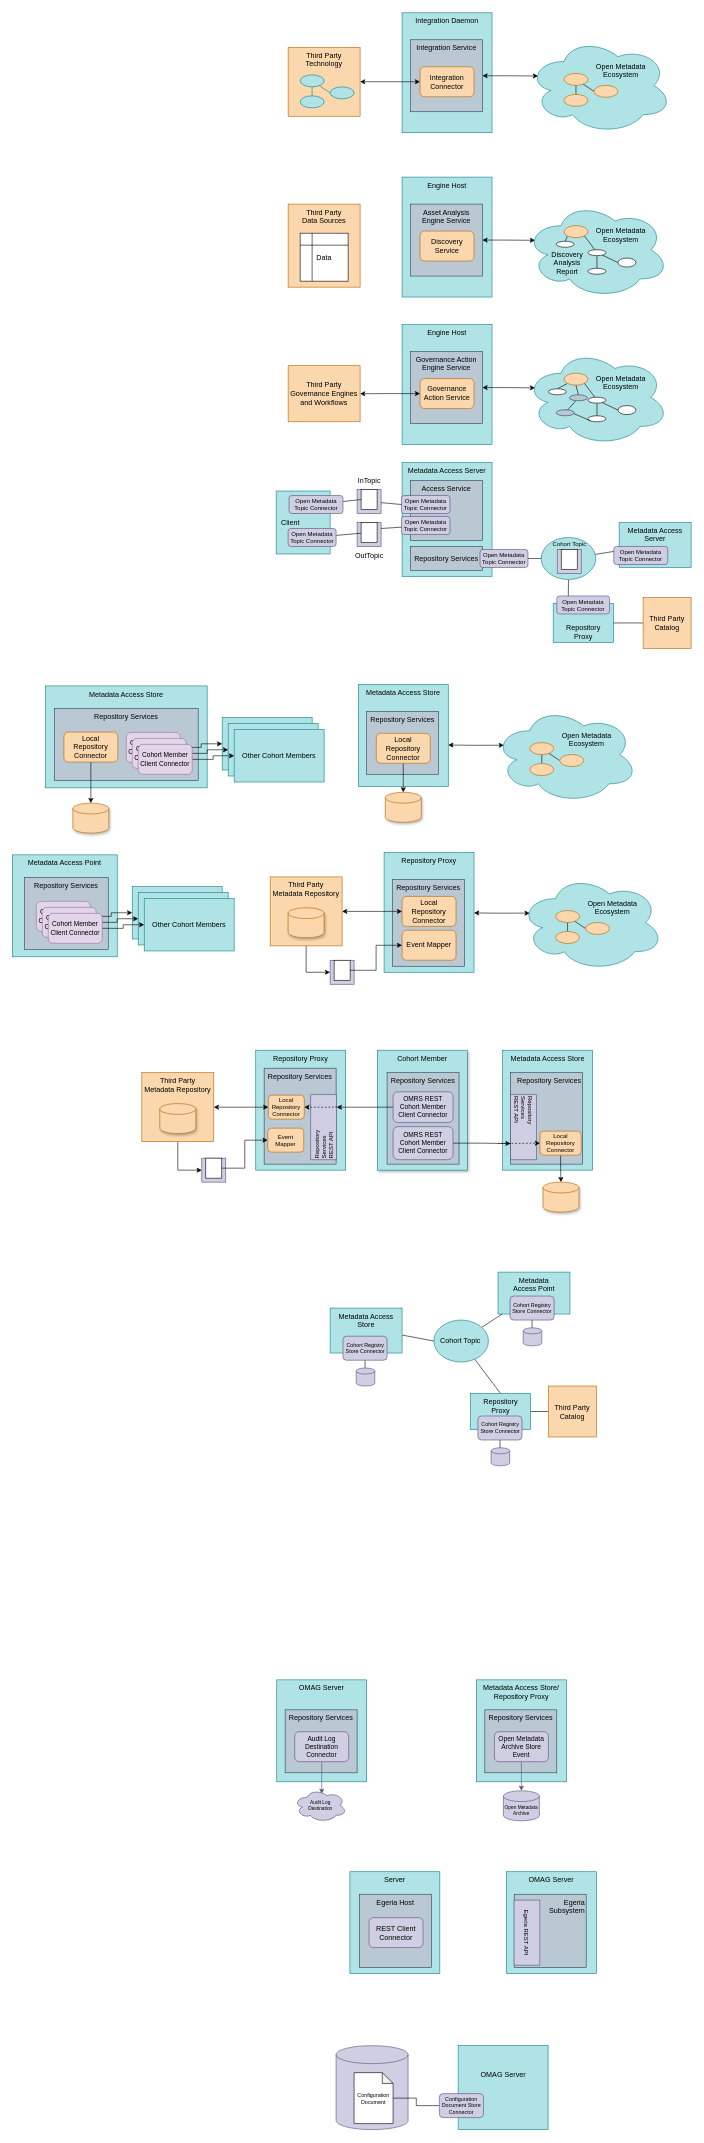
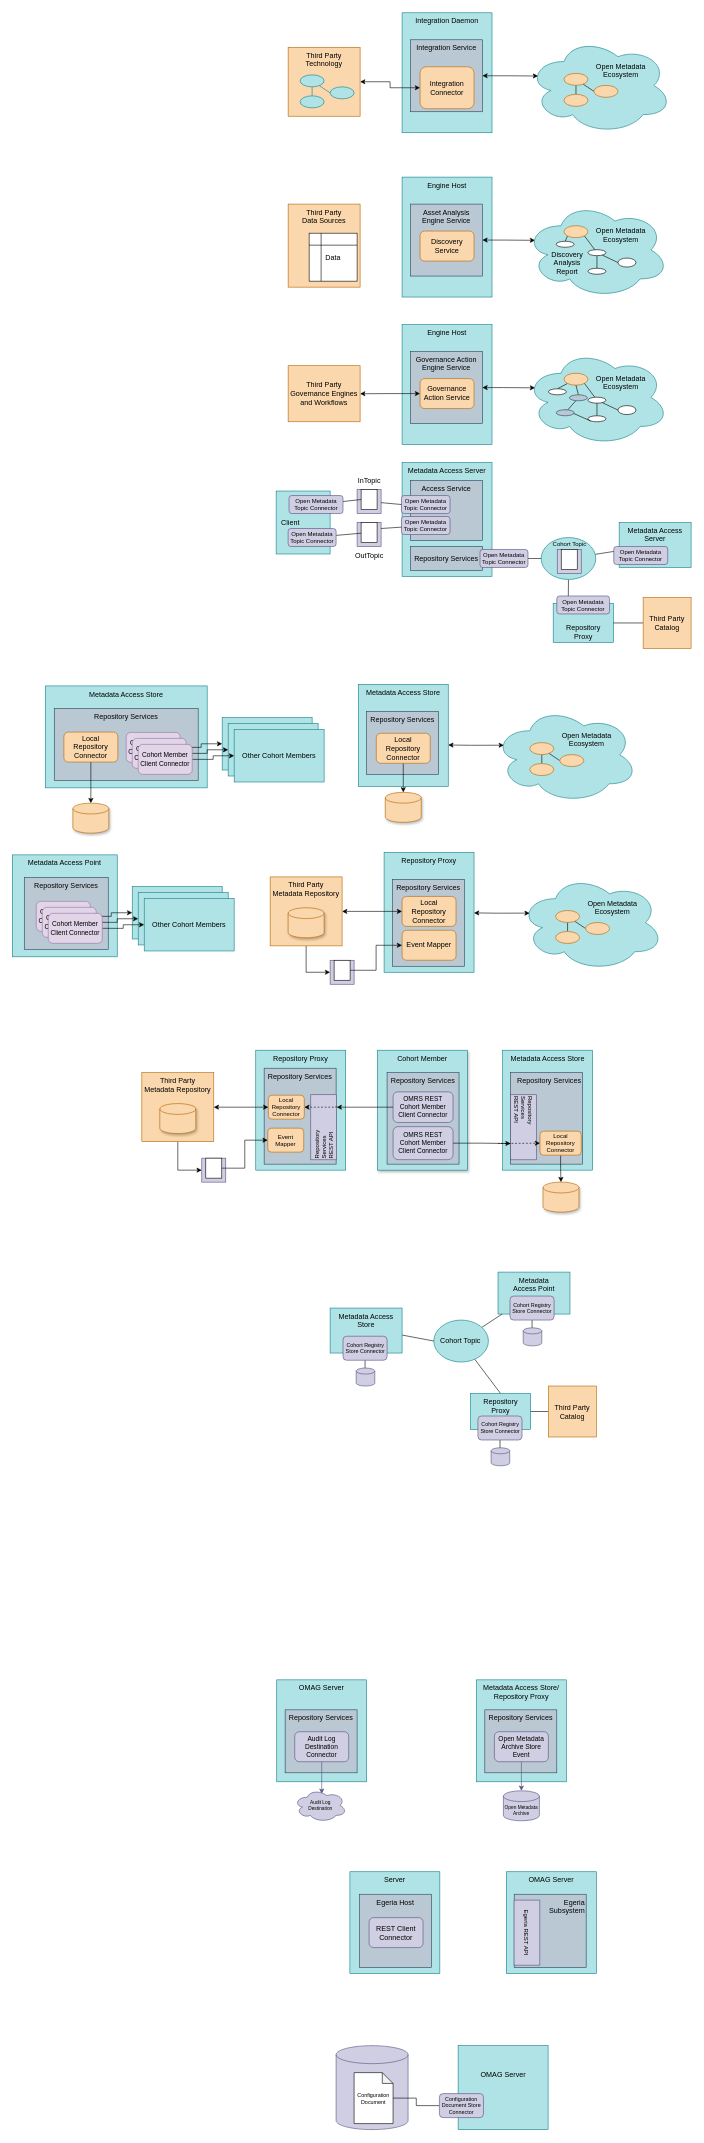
- <mxCell id="7" value="Integration&lt;br&gt;Connector" style="rounded=1;whiteSpace=wrap;html=1;fillColor=#fad7ac;strokeColor=#b46504;" parent="1" vertex="1"><mxGeometry x="700" y="110" width="90" height="50" as="geometry" /></mxCell>
+ <mxCell id="7" value="Integration&lt;br&gt;Connector" style="rounded=1;whiteSpace=wrap;html=1;fillColor=#fad7ac;strokeColor=#b46504;" parent="1" vertex="1"><mxGeometry x="700" y="110" width="90" height="70" as="geometry" /></mxCell>
- <mxCell id="31" value="Data" style="shape=internalStorage;whiteSpace=wrap;html=1;backgroundOutline=1;labelBackgroundColor=none;align=center;" parent="1" vertex="1"><mxGeometry x="500" y="387.5" width="80" height="80" as="geometry" /></mxCell>
+ <mxCell id="31" value="Data" style="shape=internalStorage;whiteSpace=wrap;html=1;backgroundOutline=1;labelBackgroundColor=none;align=center;" parent="1" vertex="1"><mxGeometry x="515" y="387.5" width="80" height="80" as="geometry" /></mxCell>
